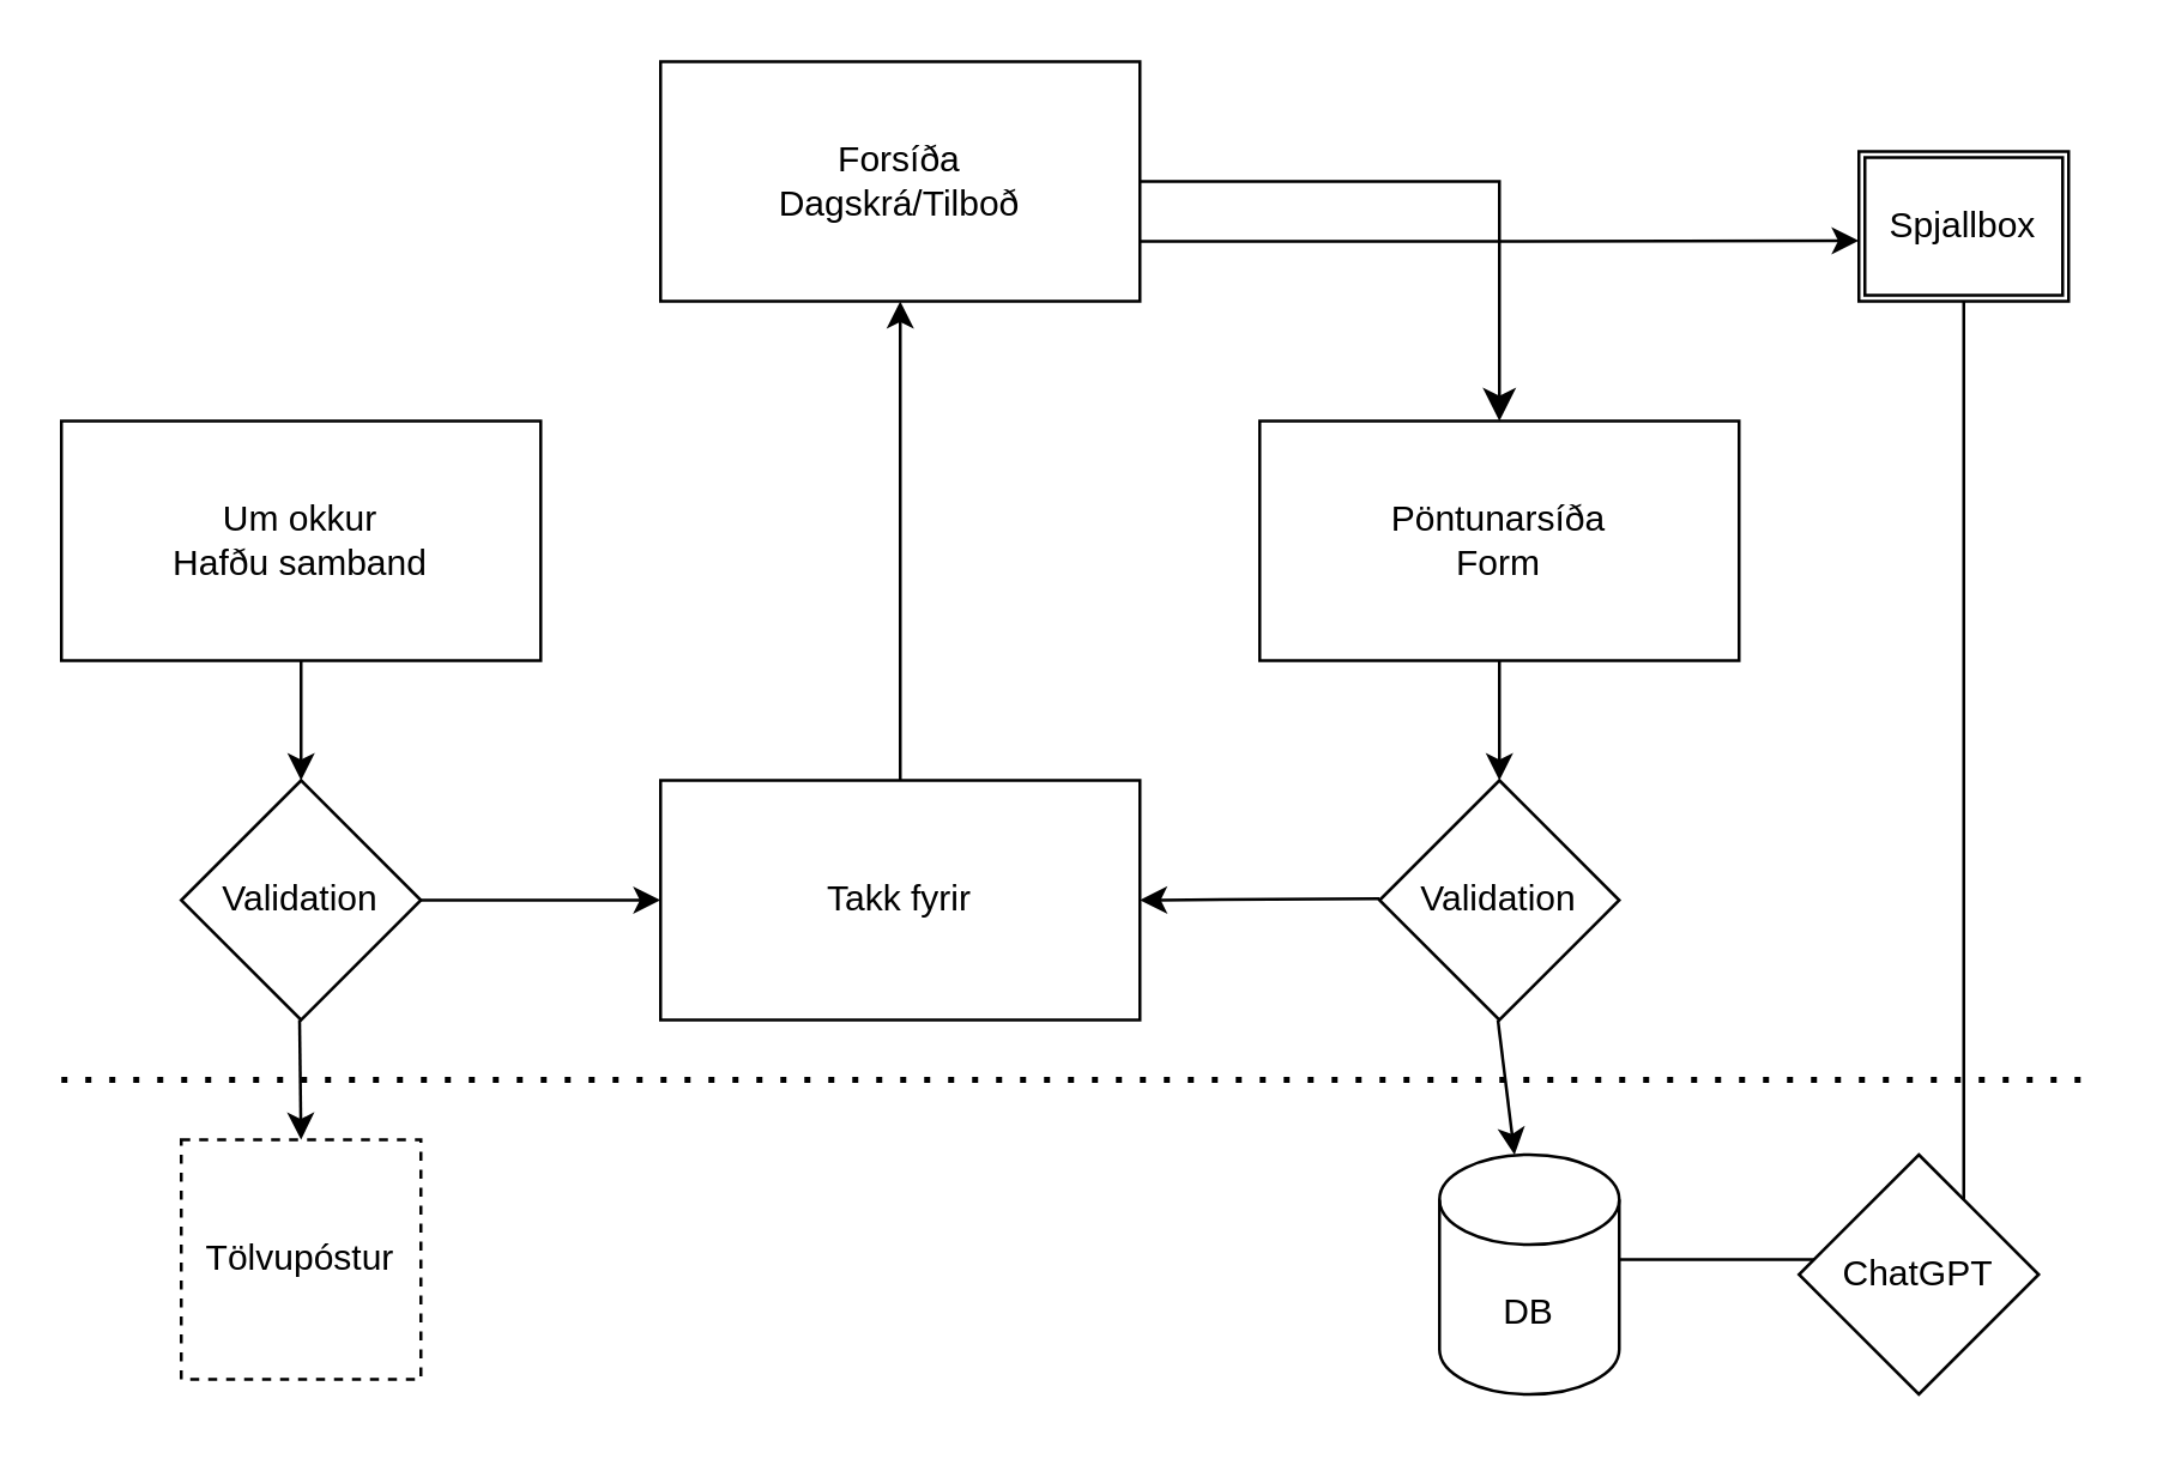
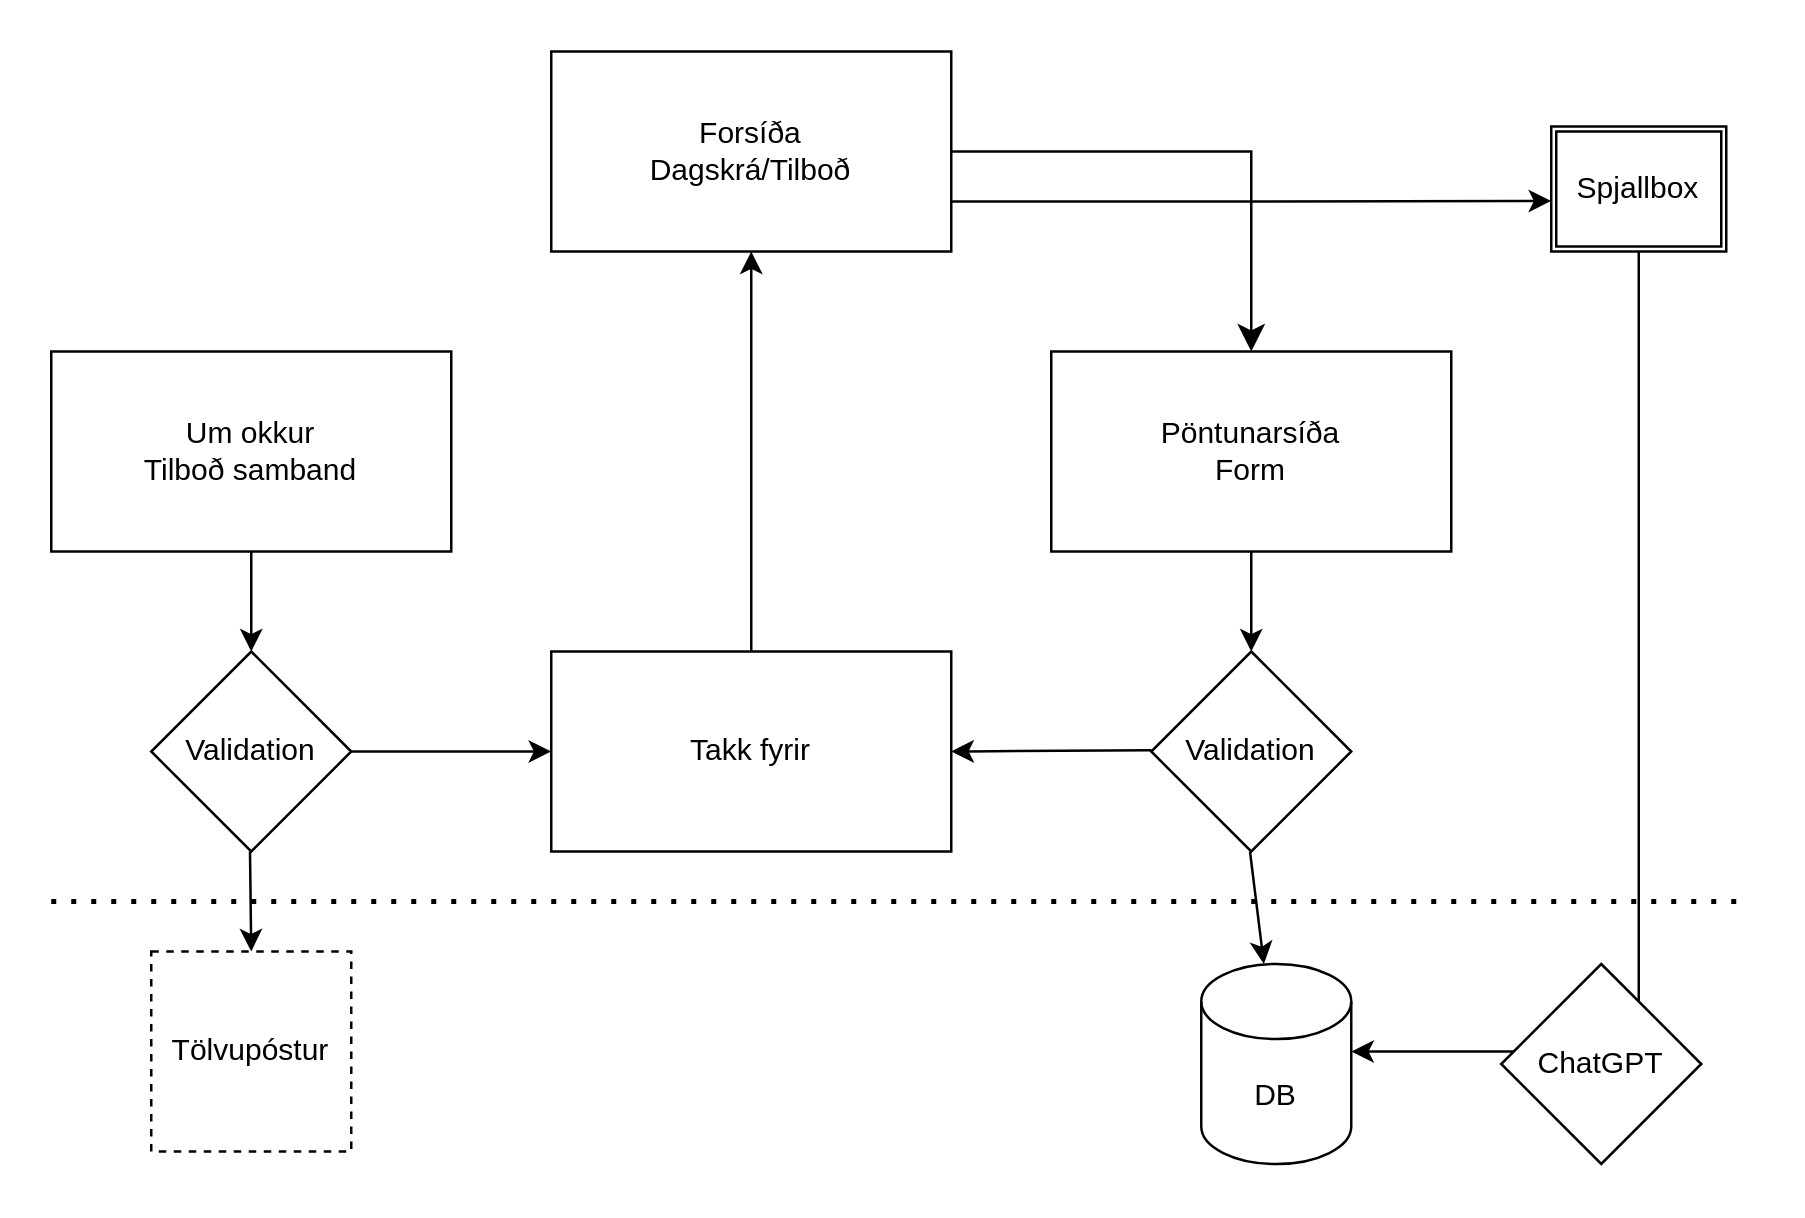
- <mxCell id="9" value="Um okkur&lt;br&gt;Hafðu samband" style="rounded=0;whiteSpace=wrap;html=1;" parent="1" vertex="1"><mxGeometry x="20" y="140" width="160" height="80" as="geometry" /></mxCell>
+ <mxCell id="9" value="Um okkur&lt;br&gt;Tilboð samband" style="rounded=0;whiteSpace=wrap;html=1;" parent="1" vertex="1"><mxGeometry x="20" y="140" width="160" height="80" as="geometry" /></mxCell>
- <mxCell id="20" value="" style="endArrow=none;html=1;rounded=0;edgeStyle=orthogonalEdgeStyle;exitX=0.5;exitY=1;exitDx=0;exitDy=0;" edge="1" parent="1" source="19" target="5"><mxGeometry width="50" height="50" relative="1" as="geometry"><mxPoint x="655" y="141" as="sourcePoint" /><mxPoint x="510" y="390" as="targetPoint" /><Array as="points"><mxPoint x="655" y="420" /></Array></mxGeometry></mxCell>
+ <mxCell id="20" value="" style="endArrow=classic;html=1;rounded=0;edgeStyle=orthogonalEdgeStyle;exitX=0.5;exitY=1;exitDx=0;exitDy=0;" edge="1" parent="1" source="19" target="5"><mxGeometry width="50" height="50" relative="1" as="geometry"><mxPoint x="655" y="141" as="sourcePoint" /><mxPoint x="510" y="390" as="targetPoint" /><Array as="points"><mxPoint x="655" y="420" /></Array></mxGeometry></mxCell>
